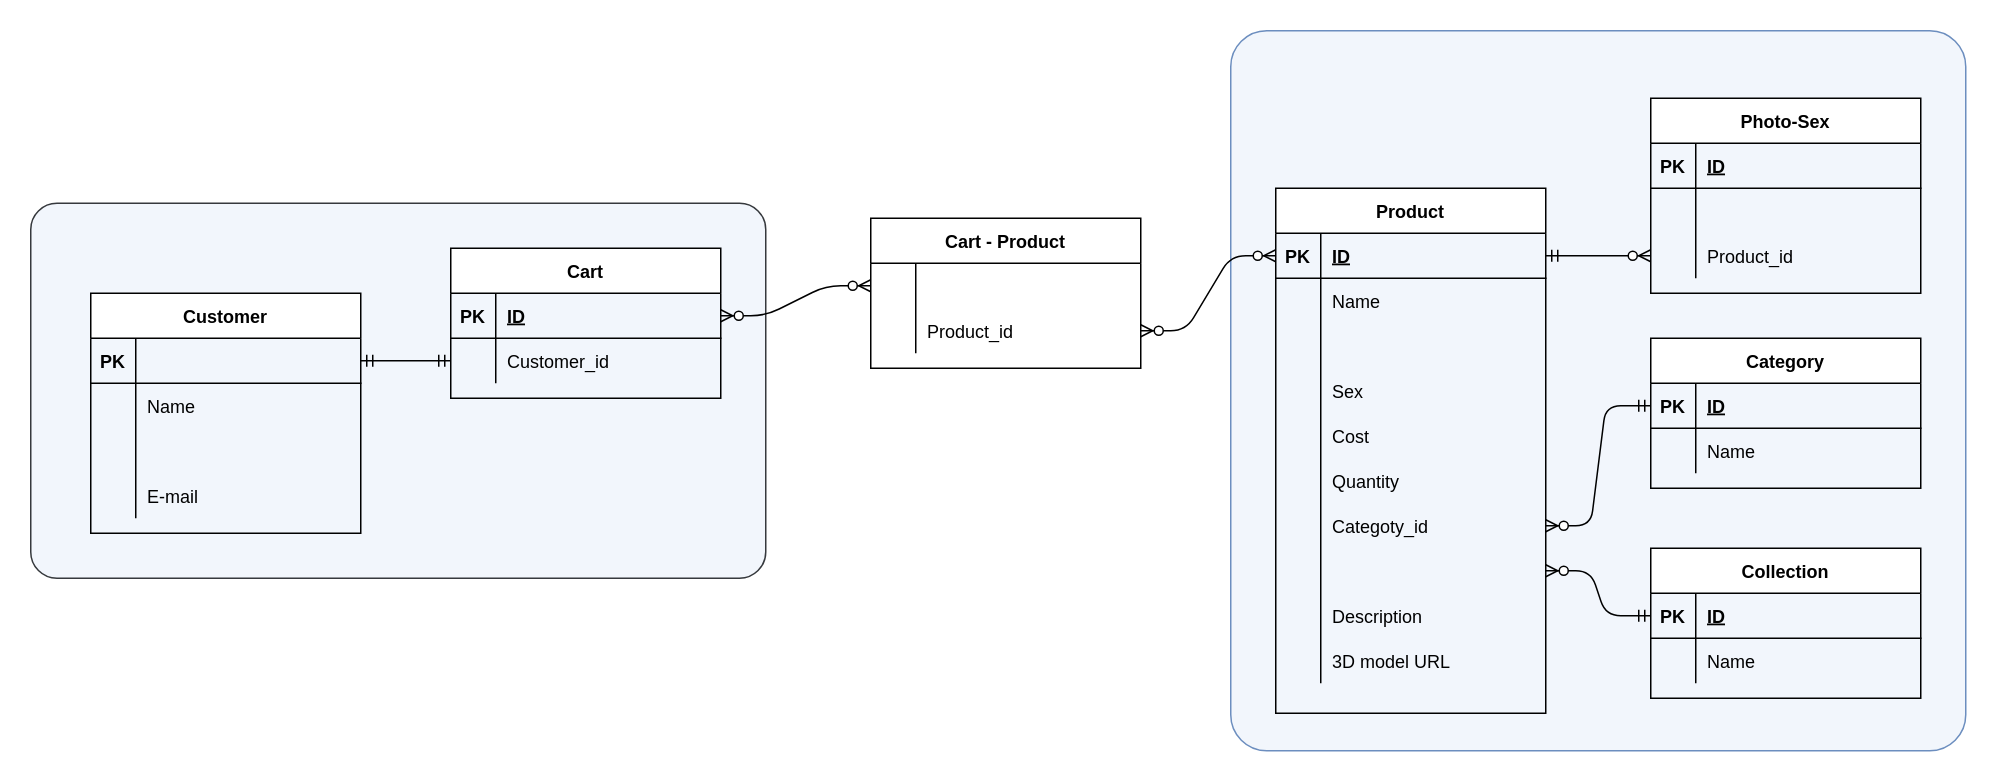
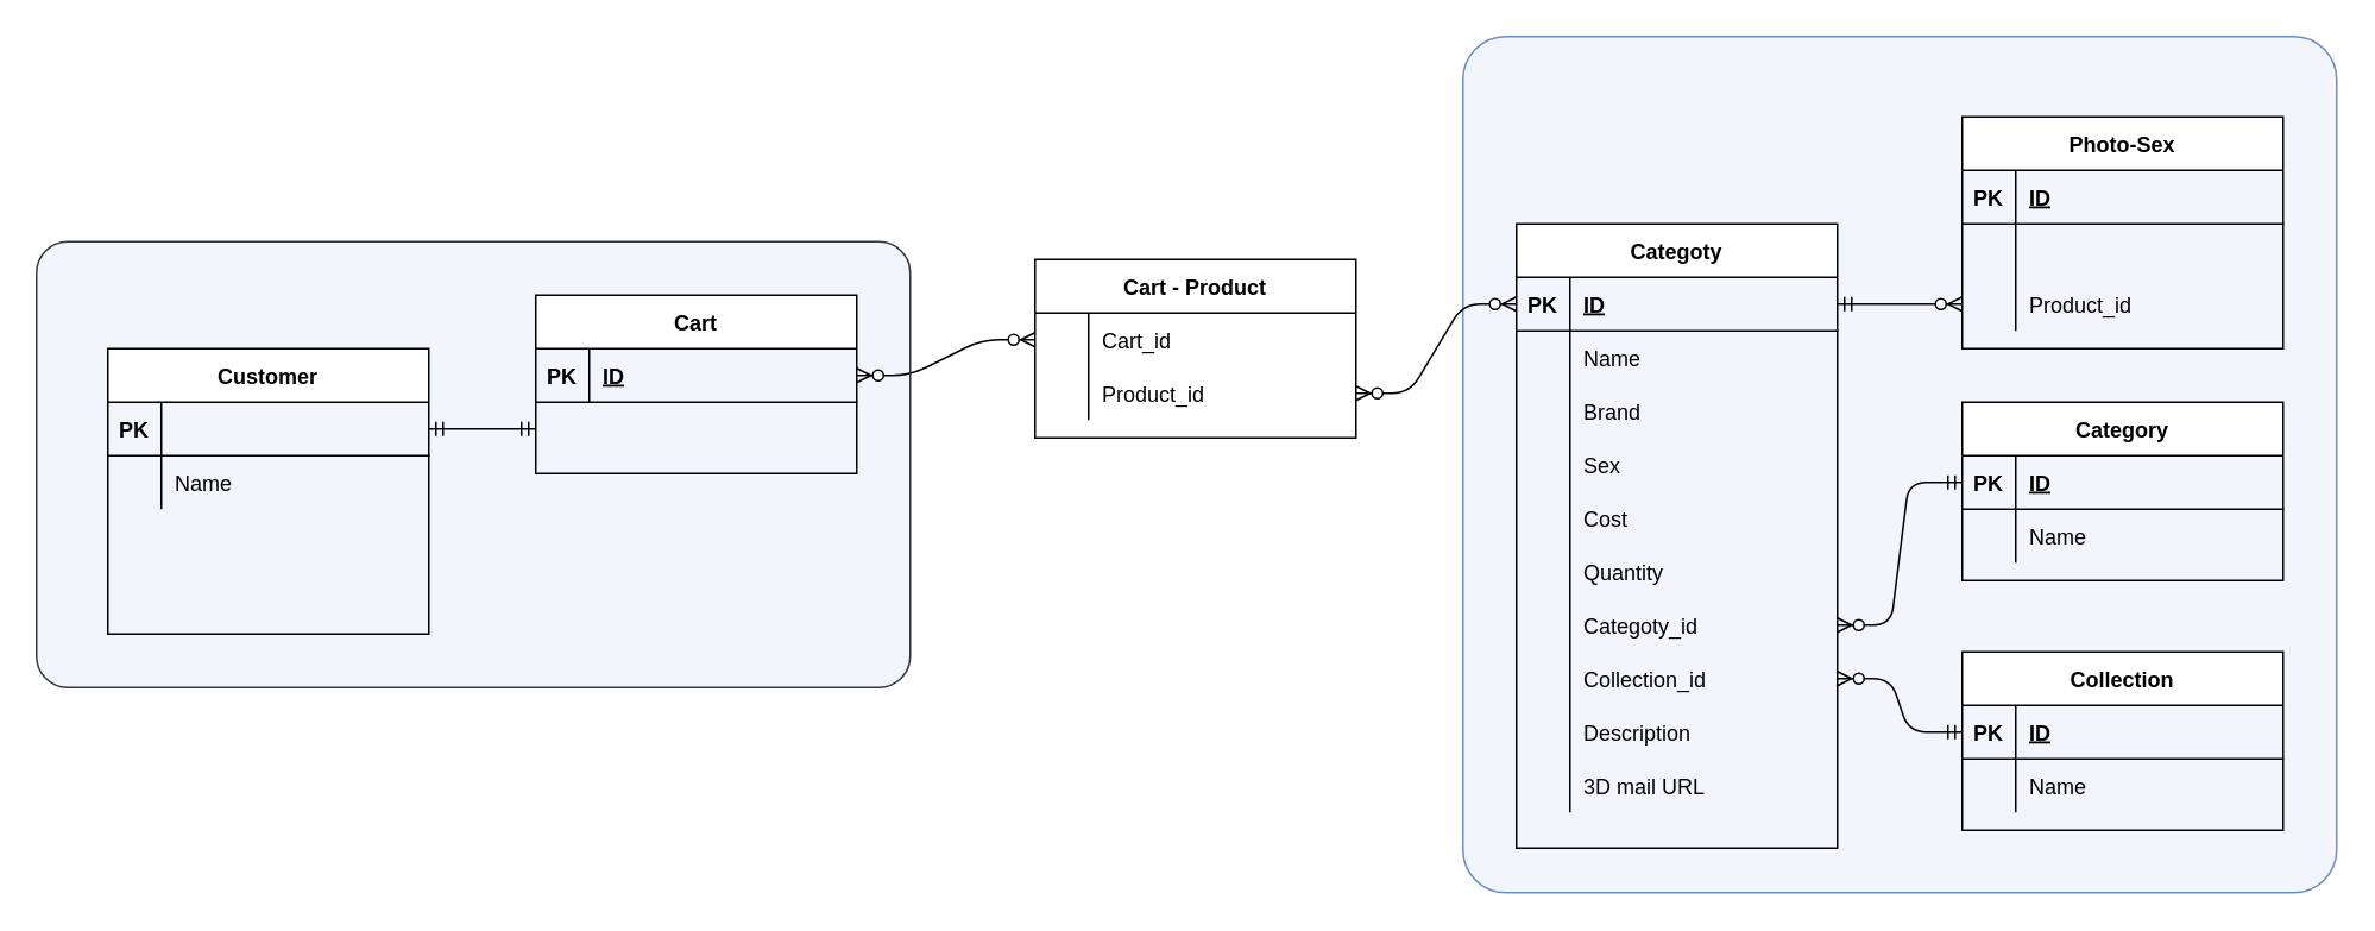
- <mxCell id="15" value="Product" style="shape=table;startSize=30;container=1;collapsible=1;childLayout=tableLayout;fixedRows=1;rowLines=0;fontStyle=1;align=center;resizeLast=1;" vertex="1" parent="1"><mxGeometry x="850" y="125" width="180" height="350" as="geometry" /></mxCell>
+ <mxCell id="15" value="Categoty" style="shape=table;startSize=30;container=1;collapsible=1;childLayout=tableLayout;fixedRows=1;rowLines=0;fontStyle=1;align=center;resizeLast=1;" vertex="1" parent="1"><mxGeometry x="850" y="125" width="180" height="350" as="geometry" /></mxCell>
+ <mxCell id="75" value="Cart_id" style="shape=partialRectangle;connectable=0;fillColor=none;top=0;left=0;bottom=0;right=0;align=left;spacingLeft=6;overflow=hidden;" vertex="1" parent="73"><mxGeometry x="30" width="150" height="30" as="geometry" /></mxCell>
+ <mxCell id="24" value="Brand" style="shape=partialRectangle;connectable=0;fillColor=none;top=0;left=0;bottom=0;right=0;align=left;spacingLeft=6;overflow=hidden;" vertex="1" parent="22"><mxGeometry x="30" width="150" height="30" as="geometry" /></mxCell>
- <mxCell id="70" value="Customer_id" style="shape=partialRectangle;connectable=0;fillColor=none;top=0;left=0;bottom=0;right=0;align=left;spacingLeft=6;overflow=hidden;" vertex="1" parent="68"><mxGeometry x="30" width="150" height="30" as="geometry" /></mxCell>
- <mxCell id="14" value="E-mail" style="shape=partialRectangle;connectable=0;fillColor=none;top=0;left=0;bottom=0;right=0;align=left;spacingLeft=6;overflow=hidden;" vertex="1" parent="12"><mxGeometry x="30" width="150" height="30" as="geometry" /></mxCell>
+ <mxCell id="39" value="Collection_id" style="shape=partialRectangle;connectable=0;fillColor=none;top=0;left=0;bottom=0;right=0;align=left;spacingLeft=6;overflow=hidden;" vertex="1" parent="37"><mxGeometry x="30" width="150" height="30" as="geometry" /></mxCell>
- <mxCell id="45" value="3D model URL" style="shape=partialRectangle;connectable=0;fillColor=none;top=0;left=0;bottom=0;right=0;align=left;spacingLeft=6;overflow=hidden;" vertex="1" parent="43"><mxGeometry x="30" width="150" height="30" as="geometry" /></mxCell>
+ <mxCell id="45" value="3D mail URL" style="shape=partialRectangle;connectable=0;fillColor=none;top=0;left=0;bottom=0;right=0;align=left;spacingLeft=6;overflow=hidden;" vertex="1" parent="43"><mxGeometry x="30" width="150" height="30" as="geometry" /></mxCell>
